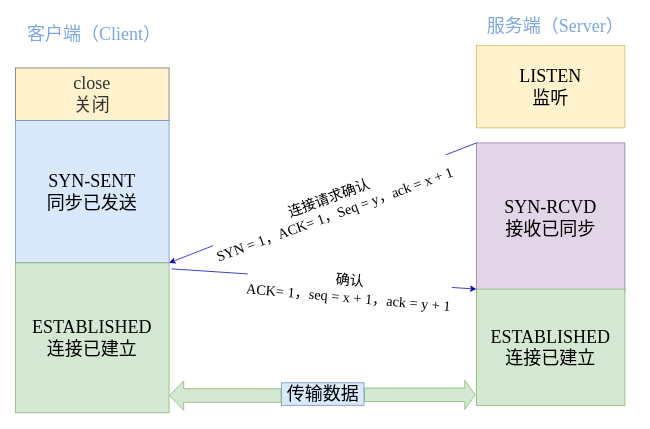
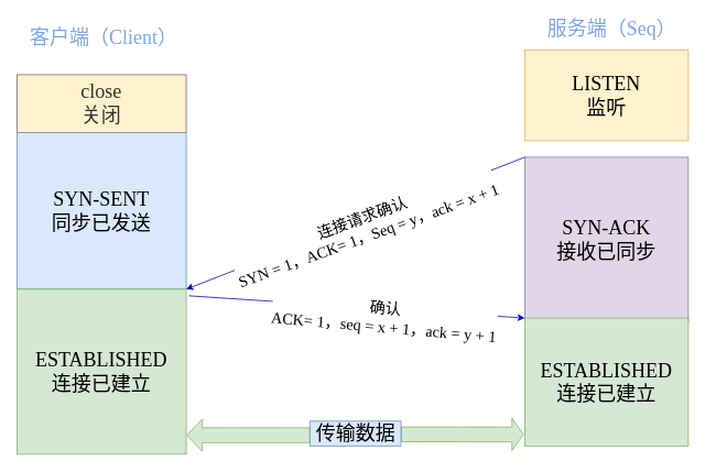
- <mxCell id="9" value="服务端（Server）" style="text;html=1;resizable=0;autosize=1;align=center;verticalAlign=middle;points=[];fillColor=none;strokeColor=none;rounded=0;fontSize=24;fontFamily=Comic Sans MS;fontColor=#7EA6E0;" vertex="1" parent="1"><mxGeometry x="635" y="20" width="210" height="30" as="geometry" /></mxCell>
+ <mxCell id="9" value="服务端（Seq）" style="text;html=1;resizable=0;autosize=1;align=center;verticalAlign=middle;points=[];fillColor=none;strokeColor=none;rounded=0;fontSize=24;fontFamily=Comic Sans MS;fontColor=#7EA6E0;" vertex="1" parent="1"><mxGeometry x="635" y="20" width="210" height="30" as="geometry" /></mxCell>
- <mxCell id="6" value="SYN-RCVD&lt;br style=&quot;font-size: 24px;&quot;&gt;接收已同步" style="rounded=0;whiteSpace=wrap;html=1;fillColor=#e1d5e7;strokeColor=#9673a6;fontSize=24;fontFamily=Comic Sans MS;" vertex="1" parent="1"><mxGeometry x="635" y="190" width="198" height="200" as="geometry" /></mxCell>
+ <mxCell id="6" value="SYN-ACK&lt;br style=&quot;font-size: 24px;&quot;&gt;接收已同步" style="rounded=0;whiteSpace=wrap;html=1;fillColor=#e1d5e7;strokeColor=#9673a6;fontSize=24;fontFamily=Comic Sans MS;" vertex="1" parent="1"><mxGeometry x="635" y="190" width="198" height="200" as="geometry" /></mxCell>
